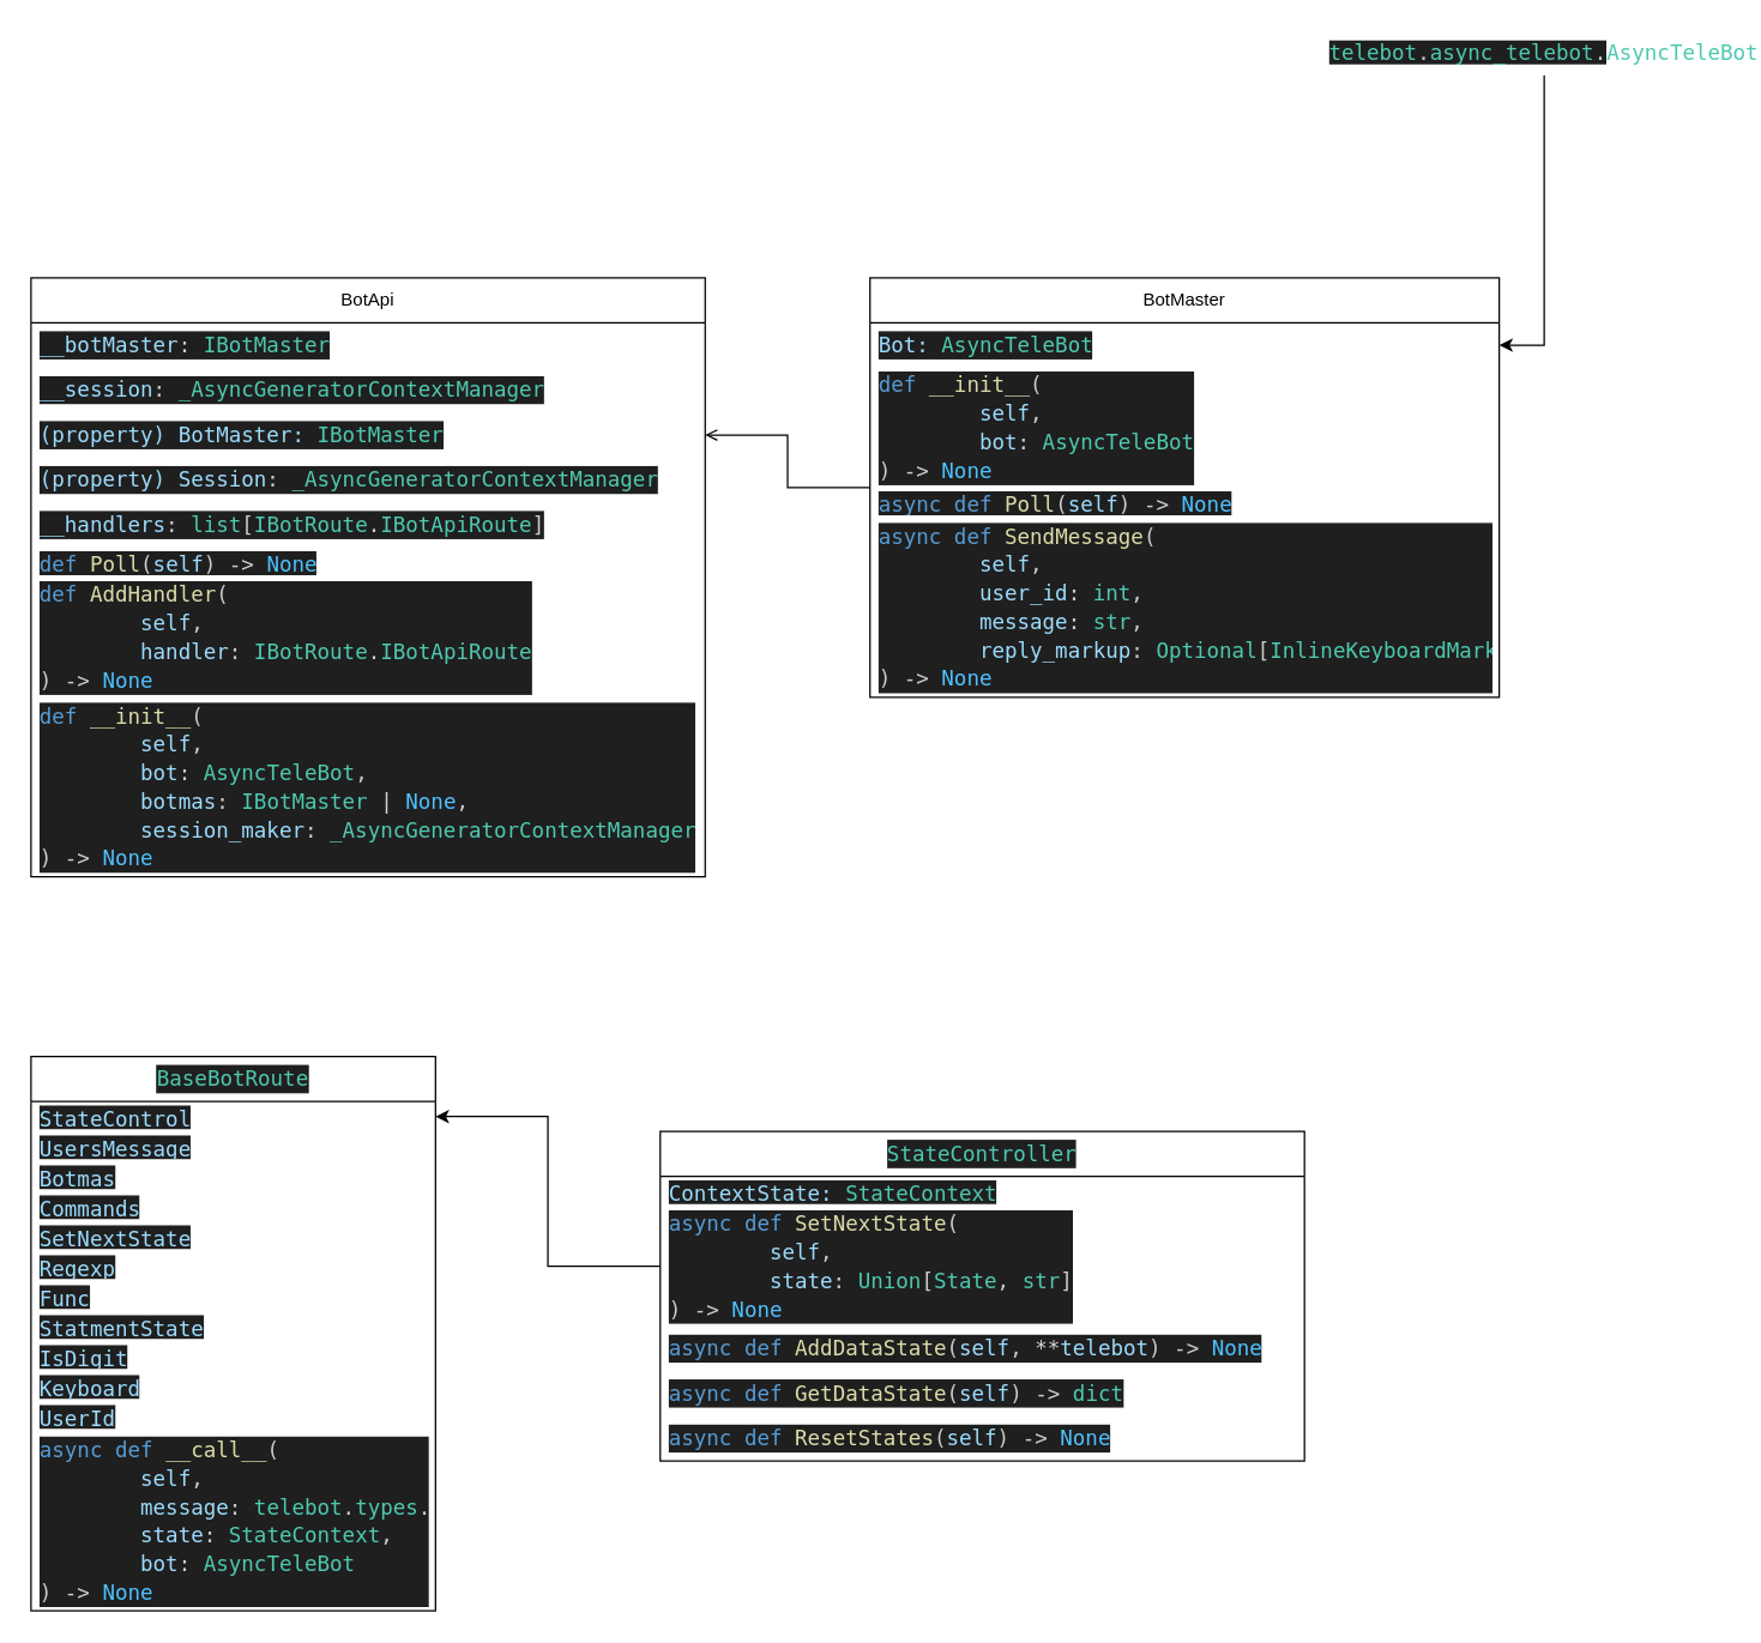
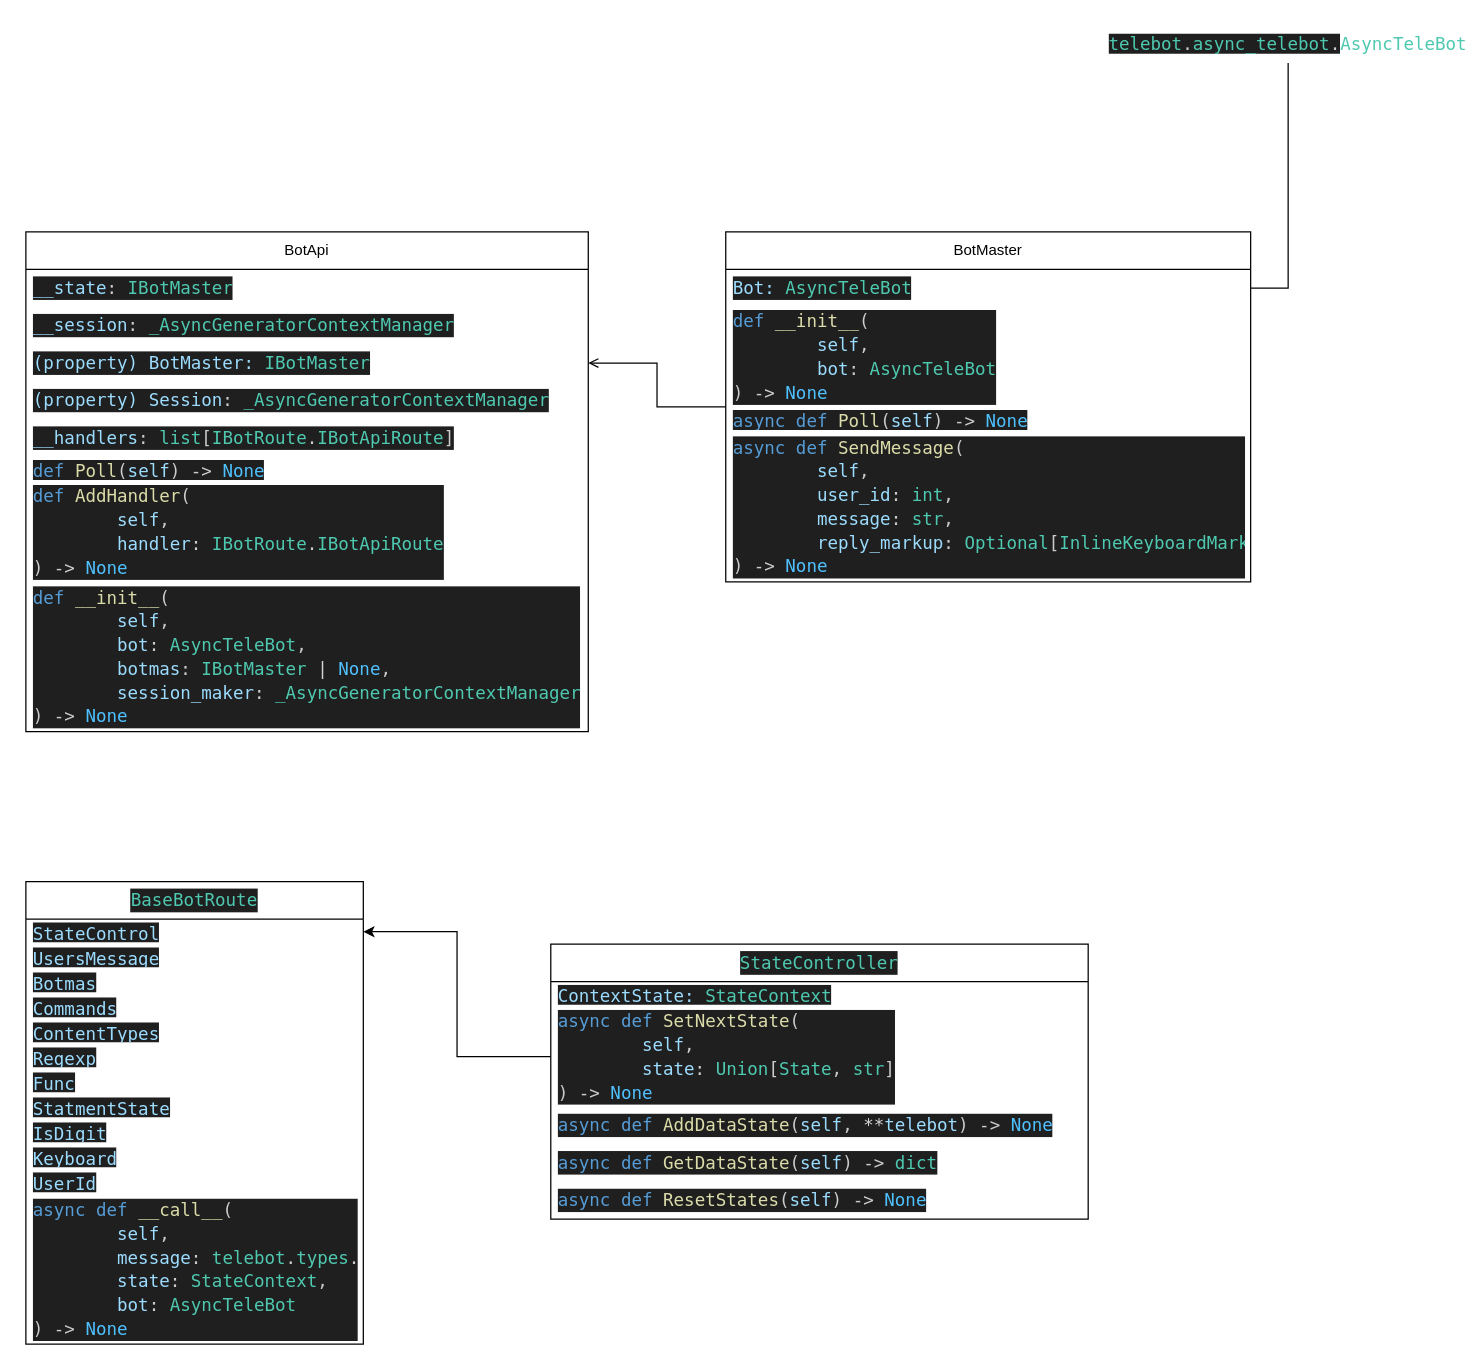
- <mxCell id="3" value="&lt;div style=&quot;color: rgb(204, 204, 204); background-color: rgb(31, 31, 31); font-family: &amp;quot;Droid Sans Mono&amp;quot;, &amp;quot;monospace&amp;quot;, monospace; font-size: 14px; line-height: 19px; white-space: pre;&quot;&gt;&lt;span style=&quot;color: #9cdcfe;&quot;&gt;__botMaster&lt;/span&gt;: &lt;span style=&quot;color: #4ec9b0;&quot;&gt;IBotMaster&lt;/span&gt;&lt;/div&gt;" style="text;strokeColor=none;fillColor=none;align=left;verticalAlign=middle;spacingLeft=4;spacingRight=4;overflow=hidden;points=[[0,0.5],[1,0.5]];portConstraint=eastwest;rotatable=0;whiteSpace=wrap;html=1;" vertex="1" parent="2"><mxGeometry y="30" width="450" height="30" as="geometry" /></mxCell>
+ <mxCell id="3" value="&lt;div style=&quot;color: rgb(204, 204, 204); background-color: rgb(31, 31, 31); font-family: &amp;quot;Droid Sans Mono&amp;quot;, &amp;quot;monospace&amp;quot;, monospace; font-size: 14px; line-height: 19px; white-space: pre;&quot;&gt;&lt;span style=&quot;color: #9cdcfe;&quot;&gt;__state&lt;/span&gt;: &lt;span style=&quot;color: #4ec9b0;&quot;&gt;IBotMaster&lt;/span&gt;&lt;/div&gt;" style="text;strokeColor=none;fillColor=none;align=left;verticalAlign=middle;spacingLeft=4;spacingRight=4;overflow=hidden;points=[[0,0.5],[1,0.5]];portConstraint=eastwest;rotatable=0;whiteSpace=wrap;html=1;" vertex="1" parent="2"><mxGeometry y="30" width="450" height="30" as="geometry" /></mxCell>
- <mxCell id="30" style="edgeStyle=orthogonalEdgeStyle;rounded=0;orthogonalLoop=1;jettySize=auto;html=1;" edge="1" parent="1" source="31" target="26"><mxGeometry relative="1" as="geometry" /></mxCell>
+ <mxCell id="30" style="edgeStyle=orthogonalEdgeStyle;rounded=0;orthogonalLoop=1;jettySize=auto;html=1;endArrow=none;" edge="1" parent="1" source="31" target="26"><mxGeometry relative="1" as="geometry" /></mxCell>
- <mxCell id="16" value="&lt;div style=&quot;color: #cccccc;background-color: #1f1f1f;font-family: 'Droid Sans Mono', 'monospace', monospace;font-weight: normal;font-size: 14px;line-height: 19px;white-space: pre;&quot;&gt;&lt;div&gt;&lt;span style=&quot;color: #9cdcfe;&quot;&gt;SetNextState&lt;/span&gt;&lt;/div&gt;&lt;/div&gt;" style="text;strokeColor=none;fillColor=none;align=left;verticalAlign=middle;spacingLeft=4;spacingRight=4;overflow=hidden;points=[[0,0.5],[1,0.5]];portConstraint=eastwest;rotatable=0;whiteSpace=wrap;html=1;" vertex="1" parent="11"><mxGeometry y="110" width="270" height="20" as="geometry" /></mxCell>
+ <mxCell id="16" value="&lt;div style=&quot;color: #cccccc;background-color: #1f1f1f;font-family: 'Droid Sans Mono', 'monospace', monospace;font-weight: normal;font-size: 14px;line-height: 19px;white-space: pre;&quot;&gt;&lt;div&gt;&lt;span style=&quot;color: #9cdcfe;&quot;&gt;ContentTypes&lt;/span&gt;&lt;/div&gt;&lt;/div&gt;" style="text;strokeColor=none;fillColor=none;align=left;verticalAlign=middle;spacingLeft=4;spacingRight=4;overflow=hidden;points=[[0,0.5],[1,0.5]];portConstraint=eastwest;rotatable=0;whiteSpace=wrap;html=1;" vertex="1" parent="11"><mxGeometry y="110" width="270" height="20" as="geometry" /></mxCell>
